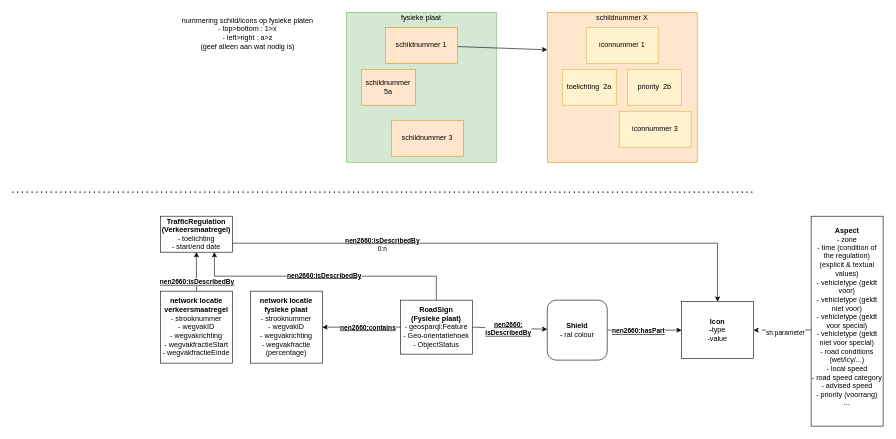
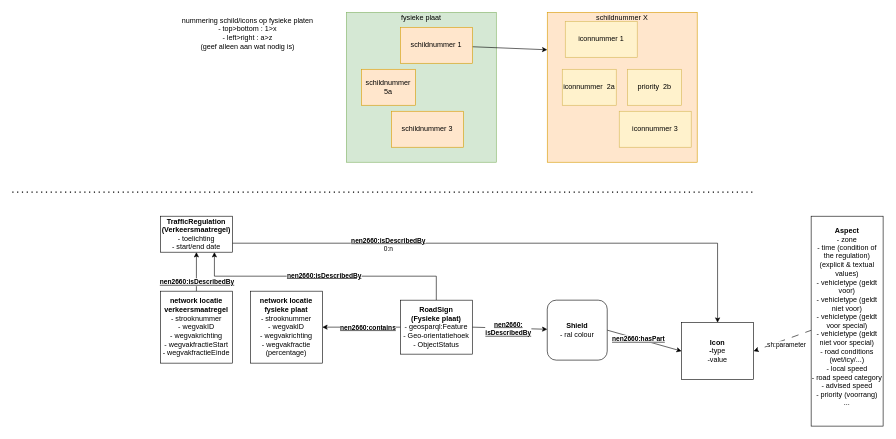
- <mxCell id="23" value="schildnummer 1" style="rounded=0;whiteSpace=wrap;html=1;fillColor=#ffe6cc;strokeColor=#d79b00;" parent="1" vertex="1"><mxGeometry x="642" y="45" width="120" height="60" as="geometry" /></mxCell>
+ <mxCell id="23" value="schildnummer 1" style="rounded=0;whiteSpace=wrap;html=1;fillColor=#ffe6cc;strokeColor=#d79b00;" parent="1" vertex="1"><mxGeometry x="667" y="45" width="120" height="60" as="geometry" /></mxCell>
- <mxCell id="30" value="iconnummer 1" style="rounded=0;whiteSpace=wrap;html=1;fillColor=#fff2cc;strokeColor=#d6b656;" parent="1" vertex="1"><mxGeometry x="977" y="45" width="120" height="60" as="geometry" /></mxCell>
+ <mxCell id="30" value="iconnummer 1" style="rounded=0;whiteSpace=wrap;html=1;fillColor=#fff2cc;strokeColor=#d6b656;" parent="1" vertex="1"><mxGeometry x="942" y="35" width="120" height="60" as="geometry" /></mxCell>
- <mxCell id="32" value="toelichting&amp;nbsp; 2a" style="rounded=0;whiteSpace=wrap;html=1;fillColor=#fff2cc;strokeColor=#d6b656;" parent="1" vertex="1"><mxGeometry x="937" y="115" width="90" height="60" as="geometry" /></mxCell>
+ <mxCell id="32" value="iconnummer&amp;nbsp; 2a" style="rounded=0;whiteSpace=wrap;html=1;fillColor=#fff2cc;strokeColor=#d6b656;" parent="1" vertex="1"><mxGeometry x="937" y="115" width="90" height="60" as="geometry" /></mxCell>
- <mxCell id="24" value="schildnummer 3" style="rounded=0;whiteSpace=wrap;html=1;fillColor=#ffe6cc;strokeColor=#d79b00;" parent="1" vertex="1"><mxGeometry x="652" y="200" width="120" height="60" as="geometry" /></mxCell>
+ <mxCell id="24" value="schildnummer 3" style="rounded=0;whiteSpace=wrap;html=1;fillColor=#ffe6cc;strokeColor=#d79b00;" parent="1" vertex="1"><mxGeometry x="652" y="185" width="120" height="60" as="geometry" /></mxCell>
- <mxCell id="20" value="&lt;div&gt;&lt;b&gt;Icon&lt;br&gt;&lt;/b&gt;&lt;/div&gt;&lt;div&gt;&lt;b&gt;-&lt;/b&gt;type&lt;/div&gt;&lt;div&gt;-value&lt;/div&gt;" style="rounded=0;whiteSpace=wrap;html=1;" parent="1" vertex="1"><mxGeometry x="1136" y="502.5" width="120" height="95" as="geometry" /></mxCell>
+ <mxCell id="20" value="&lt;div&gt;&lt;b&gt;Icon&lt;br&gt;&lt;/b&gt;&lt;/div&gt;&lt;div&gt;&lt;b&gt;-&lt;/b&gt;type&lt;/div&gt;&lt;div&gt;-value&lt;/div&gt;" style="rounded=0;whiteSpace=wrap;html=1;" parent="1" vertex="1"><mxGeometry x="1136" y="537.5" width="120" height="95" as="geometry" /></mxCell>
